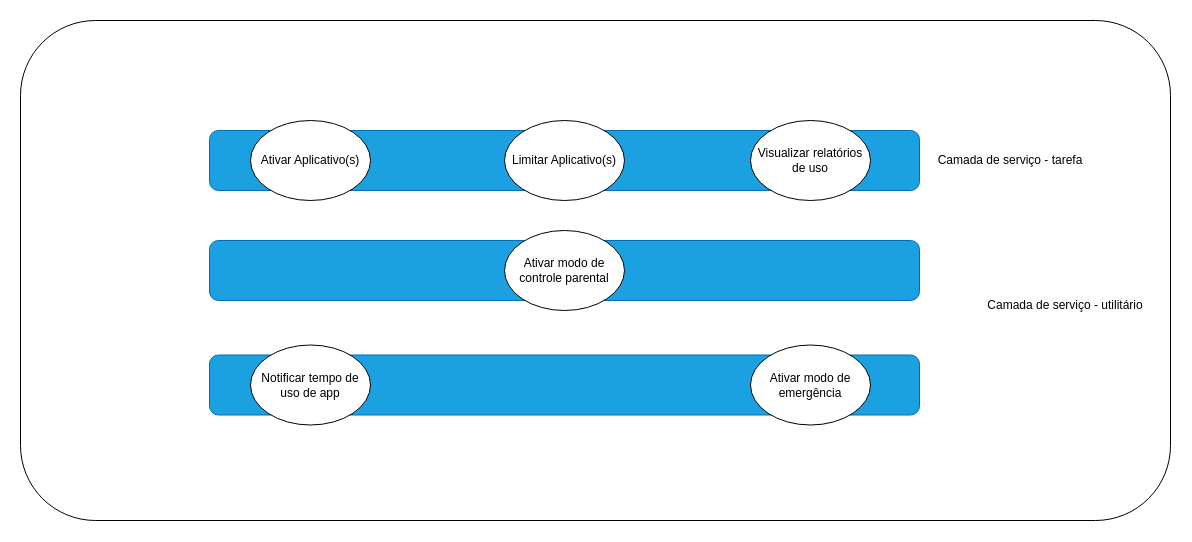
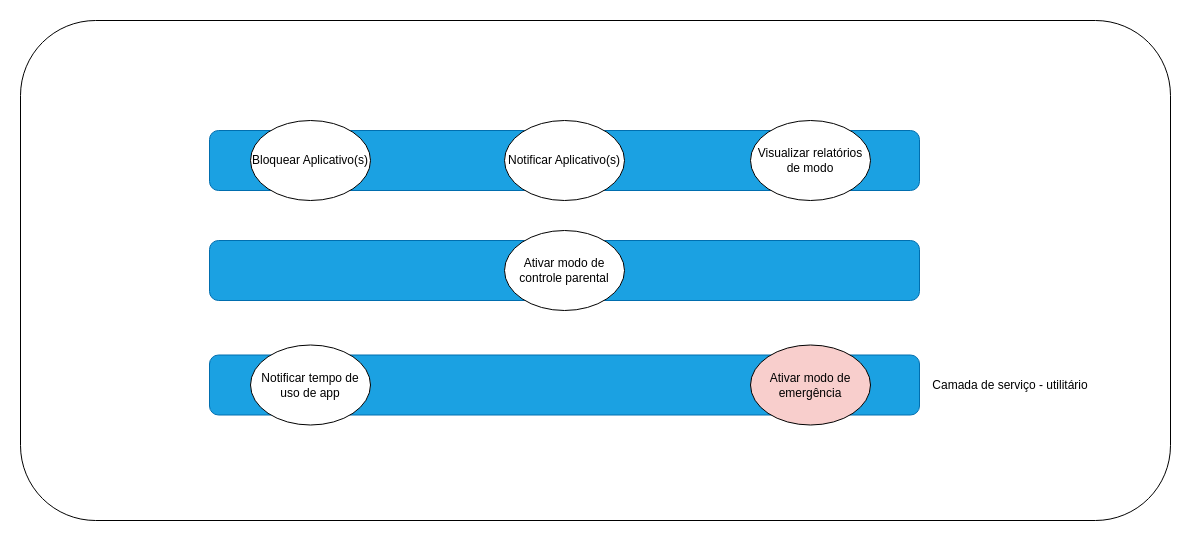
- <mxCell id="6" value="Ativar Aplicativo(s)" style="ellipse;whiteSpace=wrap;html=1;" vertex="1" parent="1"><mxGeometry x="250" y="120" width="120" height="80" as="geometry" /></mxCell>
+ <mxCell id="6" value="Bloquear Aplicativo(s)" style="ellipse;whiteSpace=wrap;html=1;" vertex="1" parent="1"><mxGeometry x="250" y="120" width="120" height="80" as="geometry" /></mxCell>
- <mxCell id="7" value="Limitar Aplicativo(s)" style="ellipse;whiteSpace=wrap;html=1;" vertex="1" parent="1"><mxGeometry x="504" y="120" width="120" height="80" as="geometry" /></mxCell>
+ <mxCell id="7" value="Notificar Aplicativo(s)" style="ellipse;whiteSpace=wrap;html=1;" vertex="1" parent="1"><mxGeometry x="504" y="120" width="120" height="80" as="geometry" /></mxCell>
- <mxCell id="8" value="Visualizar relatórios de uso" style="ellipse;whiteSpace=wrap;html=1;" vertex="1" parent="1"><mxGeometry x="750" y="120" width="120" height="80" as="geometry" /></mxCell>
+ <mxCell id="8" value="Visualizar relatórios de modo" style="ellipse;whiteSpace=wrap;html=1;" vertex="1" parent="1"><mxGeometry x="750" y="120" width="120" height="80" as="geometry" /></mxCell>
- <mxCell id="12" value="Camada de serviço - tarefa" style="text;html=1;align=center;verticalAlign=middle;whiteSpace=wrap;rounded=0;" vertex="1" parent="1"><mxGeometry x="930" y="145" width="160" height="30" as="geometry" /></mxCell>
- <mxCell id="13" value="Camada de serviço - utilitário" style="text;html=1;align=center;verticalAlign=middle;whiteSpace=wrap;rounded=0;" vertex="1" parent="1"><mxGeometry x="985" y="289.5" width="160" height="30" as="geometry" /></mxCell>
+ <mxCell id="13" value="Camada de serviço - utilitário" style="text;html=1;align=center;verticalAlign=middle;whiteSpace=wrap;rounded=0;" vertex="1" parent="1"><mxGeometry x="930" y="369.5" width="160" height="30" as="geometry" /></mxCell>
- <mxCell id="11" value="Ativar modo de emergência" style="ellipse;whiteSpace=wrap;html=1;" vertex="1" parent="1"><mxGeometry x="750" y="344.5" width="120" height="80" as="geometry" /></mxCell>
+ <mxCell id="11" value="Ativar modo de emergência" style="ellipse;whiteSpace=wrap;html=1;fillColor=#f8cecc;" vertex="1" parent="1"><mxGeometry x="750" y="344.5" width="120" height="80" as="geometry" /></mxCell>
